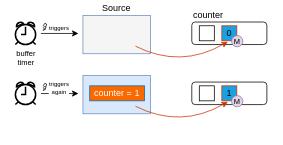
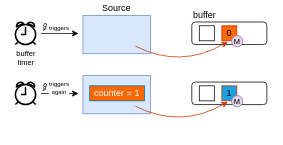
- <mxCell id="4" value="counter" style="rounded=1;whiteSpace=wrap;html=1;verticalAlign=bottom;labelPosition=center;verticalLabelPosition=top;align=left;" vertex="1" parent="1"><mxGeometry x="255" y="28.75" width="100" height="30" as="geometry" /></mxCell>
+ <mxCell id="4" value="buffer" style="rounded=1;whiteSpace=wrap;html=1;verticalAlign=bottom;labelPosition=center;verticalLabelPosition=top;align=left;" vertex="1" parent="1"><mxGeometry x="255" y="28.75" width="100" height="30" as="geometry" /></mxCell>
- <mxCell id="6" value="0" style="rounded=0;whiteSpace=wrap;html=1;fillColor=#1ba1e2;strokeColor=#C73500;fontColor=#000000;labelPosition=center;verticalLabelPosition=middle;align=center;verticalAlign=middle;" vertex="1" parent="1"><mxGeometry x="295" y="33.75" width="20" height="20" as="geometry" /></mxCell>
+ <mxCell id="6" value="0" style="rounded=0;whiteSpace=wrap;html=1;fillColor=#fa6800;strokeColor=#C73500;fontColor=#000000;labelPosition=center;verticalLabelPosition=middle;align=center;verticalAlign=middle;" vertex="1" parent="1"><mxGeometry x="295" y="33.75" width="20" height="20" as="geometry" /></mxCell>
- <mxCell id="2" value="Source" style="rounded=0;whiteSpace=wrap;html=1;fillColor=#f5f5f5;strokeColor=#6c8ebf;verticalAlign=bottom;labelPosition=center;verticalLabelPosition=top;align=center;" vertex="1" parent="1"><mxGeometry x="110" y="20" width="90" height="51" as="geometry" /></mxCell>
+ <mxCell id="2" value="Source" style="rounded=0;whiteSpace=wrap;html=1;fillColor=#dae8fc;strokeColor=#6c8ebf;verticalAlign=bottom;labelPosition=center;verticalLabelPosition=top;align=center;" vertex="1" parent="1"><mxGeometry x="110" y="20" width="90" height="51" as="geometry" /></mxCell>
